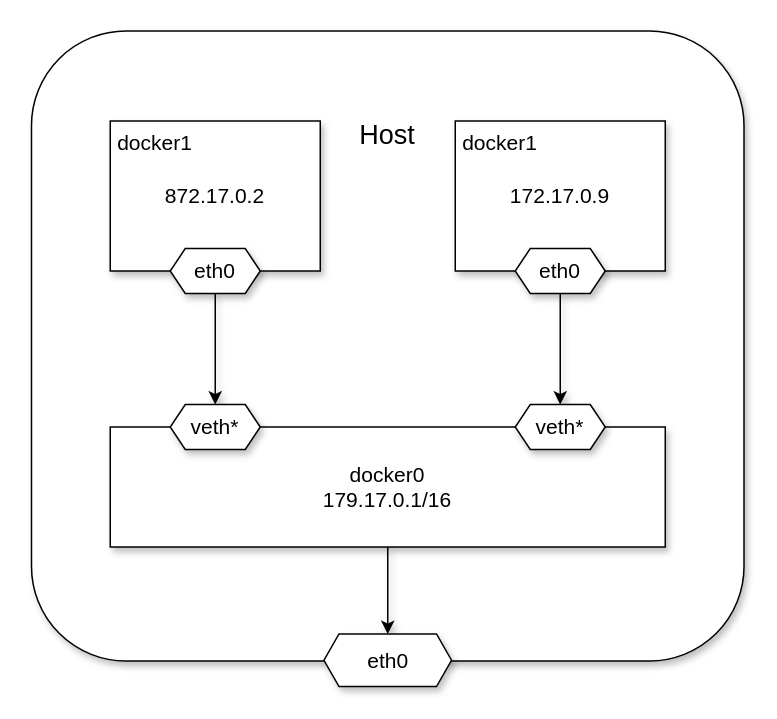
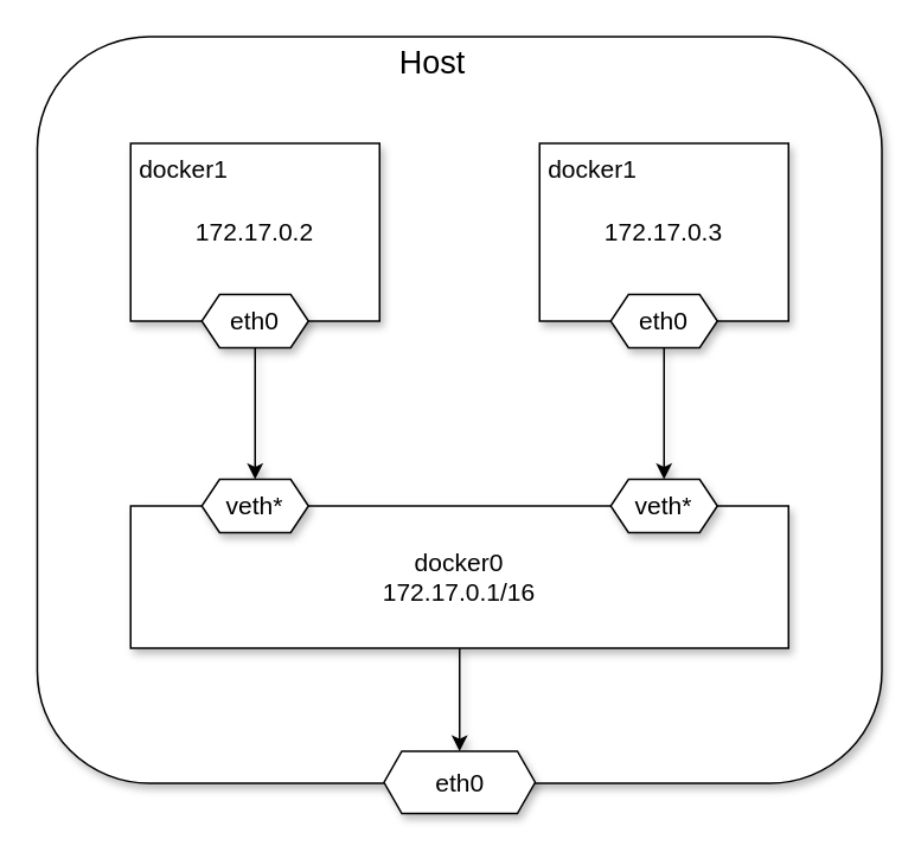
- <mxCell id="3" value="&lt;font style=&quot;font-size: 18px&quot;&gt;Host&lt;/font&gt;" style="text;html=1;strokeColor=none;fillColor=none;align=center;verticalAlign=middle;whiteSpace=wrap;rounded=0;fontSize=14;shadow=1;" parent="1" vertex="1"><mxGeometry x="228" y="75" width="60" height="30" as="geometry" /></mxCell>
+ <mxCell id="3" value="&lt;font style=&quot;font-size: 18px&quot;&gt;Host&lt;/font&gt;" style="text;html=1;strokeColor=none;fillColor=none;align=center;verticalAlign=middle;whiteSpace=wrap;rounded=0;fontSize=14;shadow=1;" parent="1" vertex="1"><mxGeometry x="213" y="20" width="60" height="30" as="geometry" /></mxCell>
- <mxCell id="11" value="&lt;font style=&quot;font-size: 14px&quot;&gt;872.17.0.2&lt;/font&gt;" style="rounded=0;whiteSpace=wrap;html=1;shadow=1;" parent="10" vertex="1"><mxGeometry width="140" height="100" as="geometry" /></mxCell>
+ <mxCell id="11" value="&lt;font style=&quot;font-size: 14px&quot;&gt;172.17.0.2&lt;/font&gt;" style="rounded=0;whiteSpace=wrap;html=1;shadow=1;" parent="10" vertex="1"><mxGeometry width="140" height="100" as="geometry" /></mxCell>
- <mxCell id="15" value="&lt;font style=&quot;font-size: 14px&quot;&gt;172.17.0.9&lt;/font&gt;" style="rounded=0;whiteSpace=wrap;html=1;shadow=1;" parent="14" vertex="1"><mxGeometry width="140" height="100" as="geometry" /></mxCell>
+ <mxCell id="15" value="&lt;font style=&quot;font-size: 14px&quot;&gt;172.17.0.3&lt;/font&gt;" style="rounded=0;whiteSpace=wrap;html=1;shadow=1;" parent="14" vertex="1"><mxGeometry width="140" height="100" as="geometry" /></mxCell>
- <mxCell id="5" value="docker0&lt;br&gt;179.17.0.1/16" style="rounded=0;whiteSpace=wrap;html=1;fontSize=14;shadow=1;" parent="1" vertex="1"><mxGeometry x="73" y="284" width="370" height="80" as="geometry" /></mxCell>
+ <mxCell id="5" value="docker0&lt;br&gt;172.17.0.1/16" style="rounded=0;whiteSpace=wrap;html=1;fontSize=14;shadow=1;" parent="1" vertex="1"><mxGeometry x="73" y="284" width="370" height="80" as="geometry" /></mxCell>
